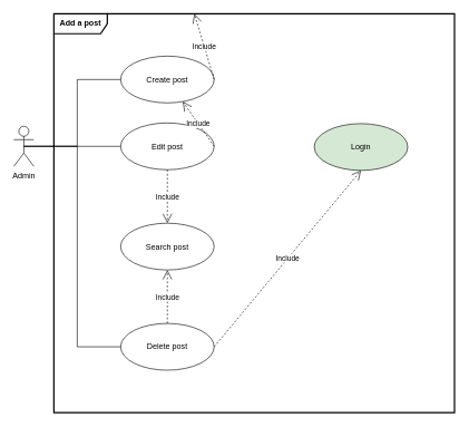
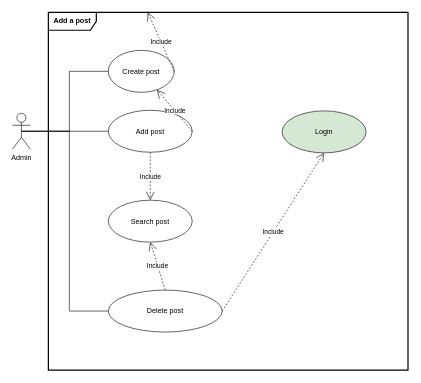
- <mxCell id="4" value="Create post" style="ellipse;whiteSpace=wrap;html=1;" parent="1" vertex="1"><mxGeometry x="180" y="83.5" width="140" height="70" as="geometry" /></mxCell>
+ <mxCell id="4" value="Create post" style="ellipse;whiteSpace=wrap;html=1;" parent="1" vertex="1"><mxGeometry x="180" y="83.5" width="110" height="70" as="geometry" /></mxCell>
- <mxCell id="5" value="Edit post" style="ellipse;whiteSpace=wrap;html=1;" parent="1" vertex="1"><mxGeometry x="180" y="183.5" width="140" height="70" as="geometry" /></mxCell>
+ <mxCell id="5" value="Add post" style="ellipse;whiteSpace=wrap;html=1;" parent="1" vertex="1"><mxGeometry x="180" y="183.5" width="140" height="70" as="geometry" /></mxCell>
- <mxCell id="6" value="Delete post" style="ellipse;whiteSpace=wrap;html=1;" parent="1" vertex="1"><mxGeometry x="180" y="483.5" width="140" height="70" as="geometry" /></mxCell>
+ <mxCell id="6" value="Delete post" style="ellipse;whiteSpace=wrap;html=1;" parent="1" vertex="1"><mxGeometry x="180" y="483.5" width="190" height="70" as="geometry" /></mxCell>
